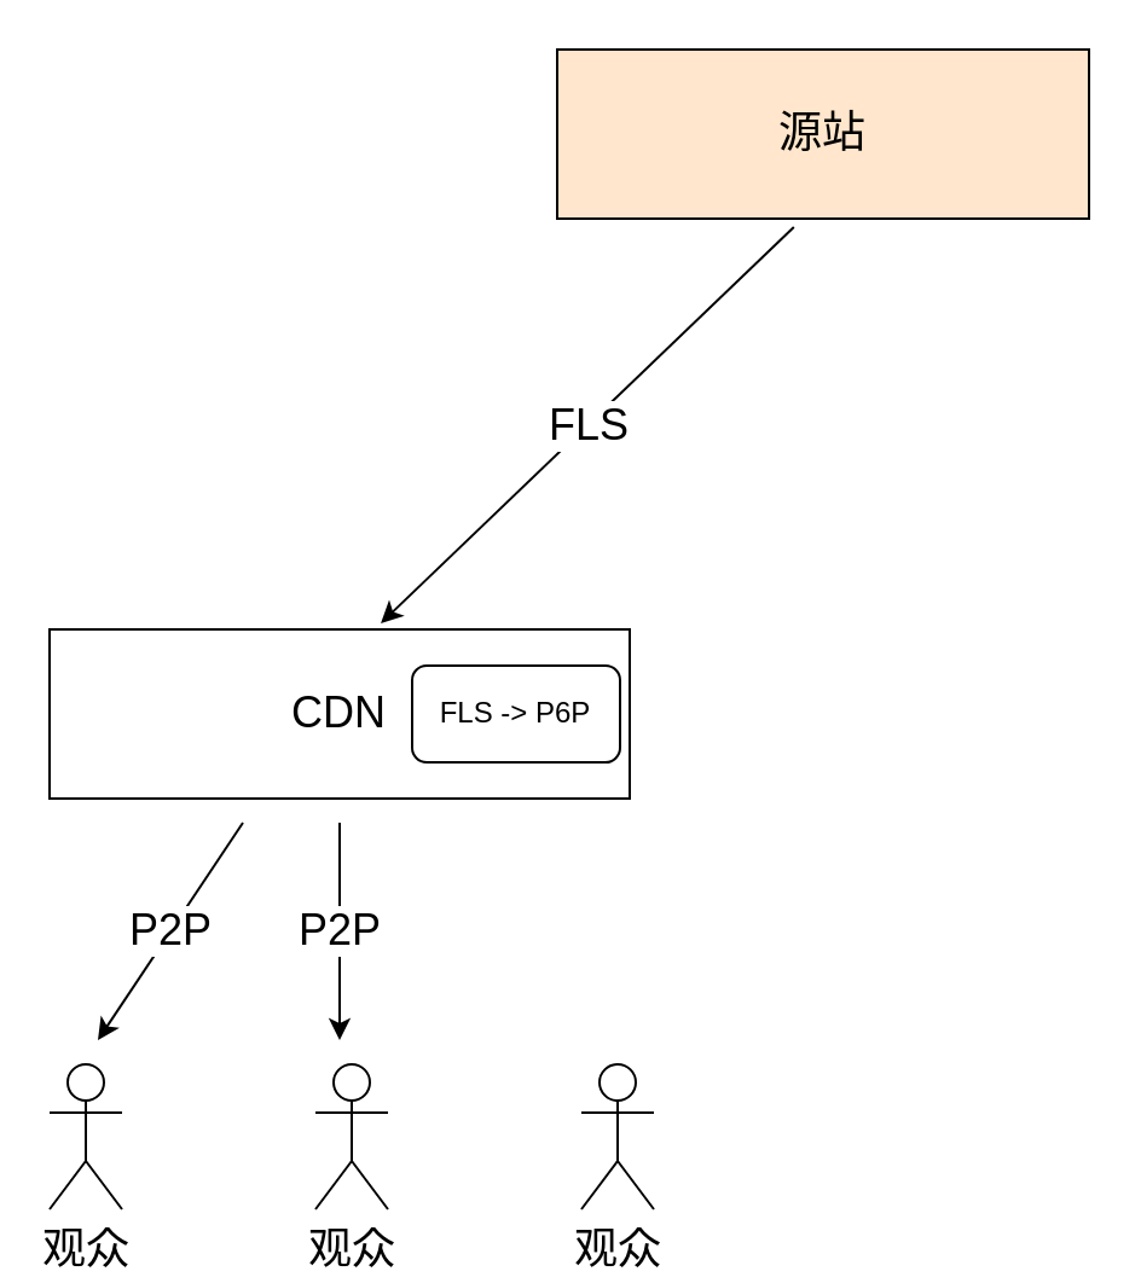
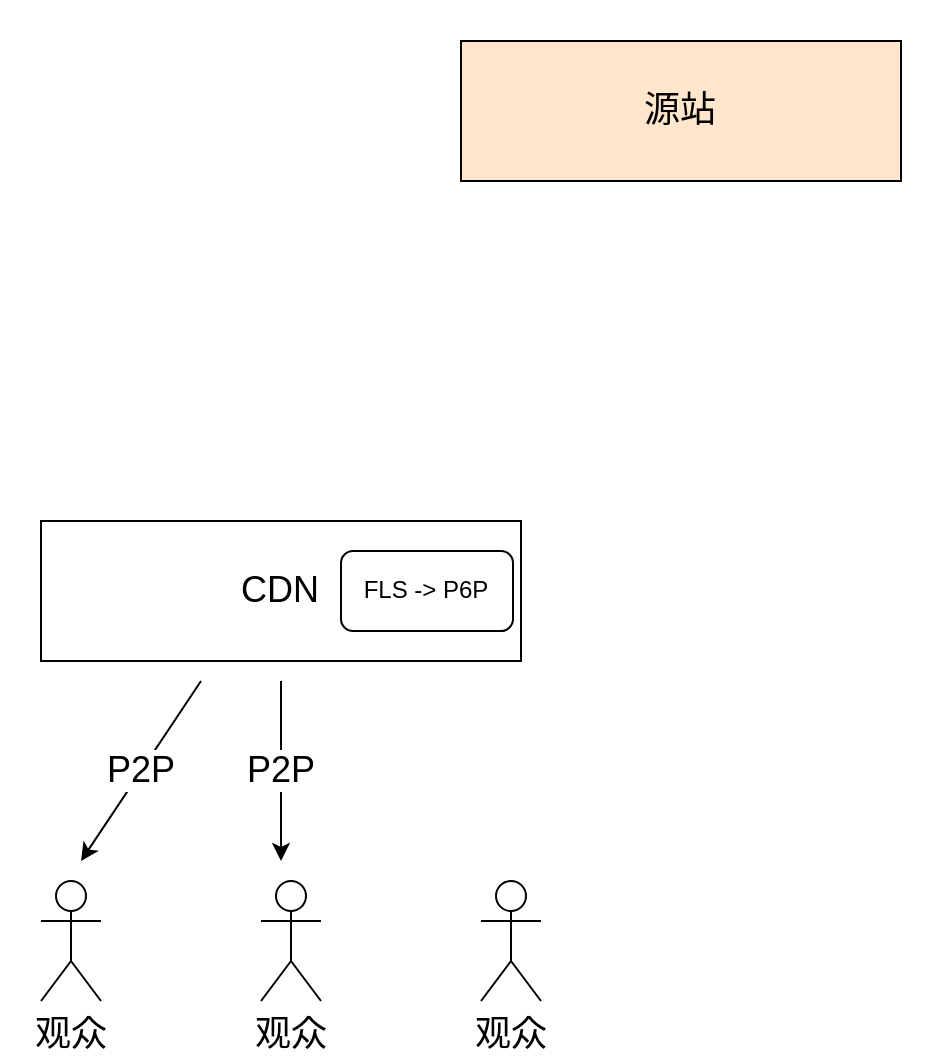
- <mxCell id="5" value="" style="endArrow=classic;html=1;rounded=0;entryX=0.571;entryY=-0.036;entryDx=0;entryDy=0;entryPerimeter=0;exitX=0.445;exitY=1.05;exitDx=0;exitDy=0;exitPerimeter=0;" edge="1" parent="1" source="2" target="3"><mxGeometry relative="1" as="geometry"><mxPoint x="310" y="130" as="sourcePoint" /><mxPoint x="400" y="250" as="targetPoint" /><Array as="points" /></mxGeometry></mxCell>
- <mxCell id="6" value="&lt;font style=&quot;font-size: 18px;&quot;&gt;FLS&lt;/font&gt;" style="edgeLabel;resizable=0;html=1;;align=center;verticalAlign=middle;" connectable="0" vertex="1" parent="5"><mxGeometry relative="1" as="geometry" /></mxCell>
